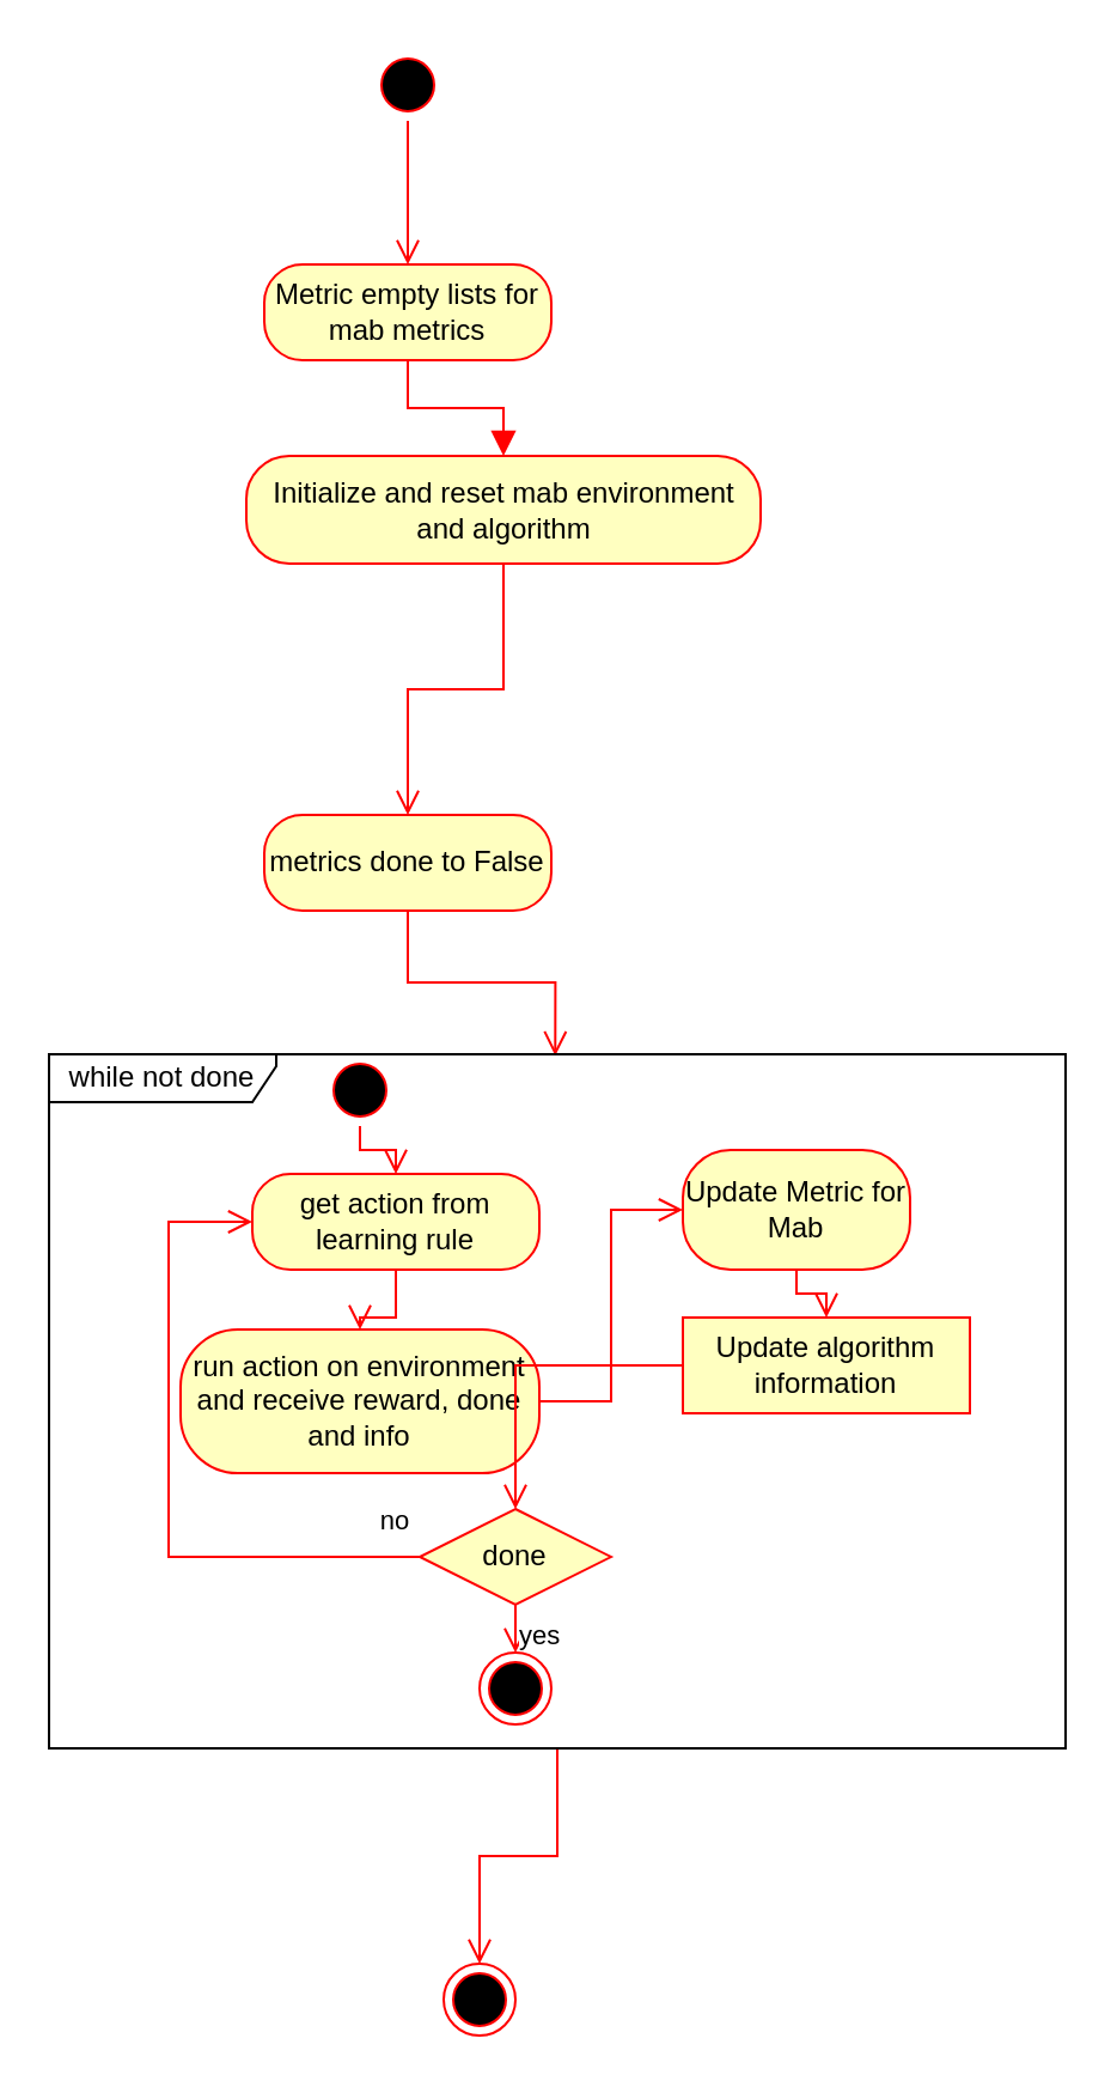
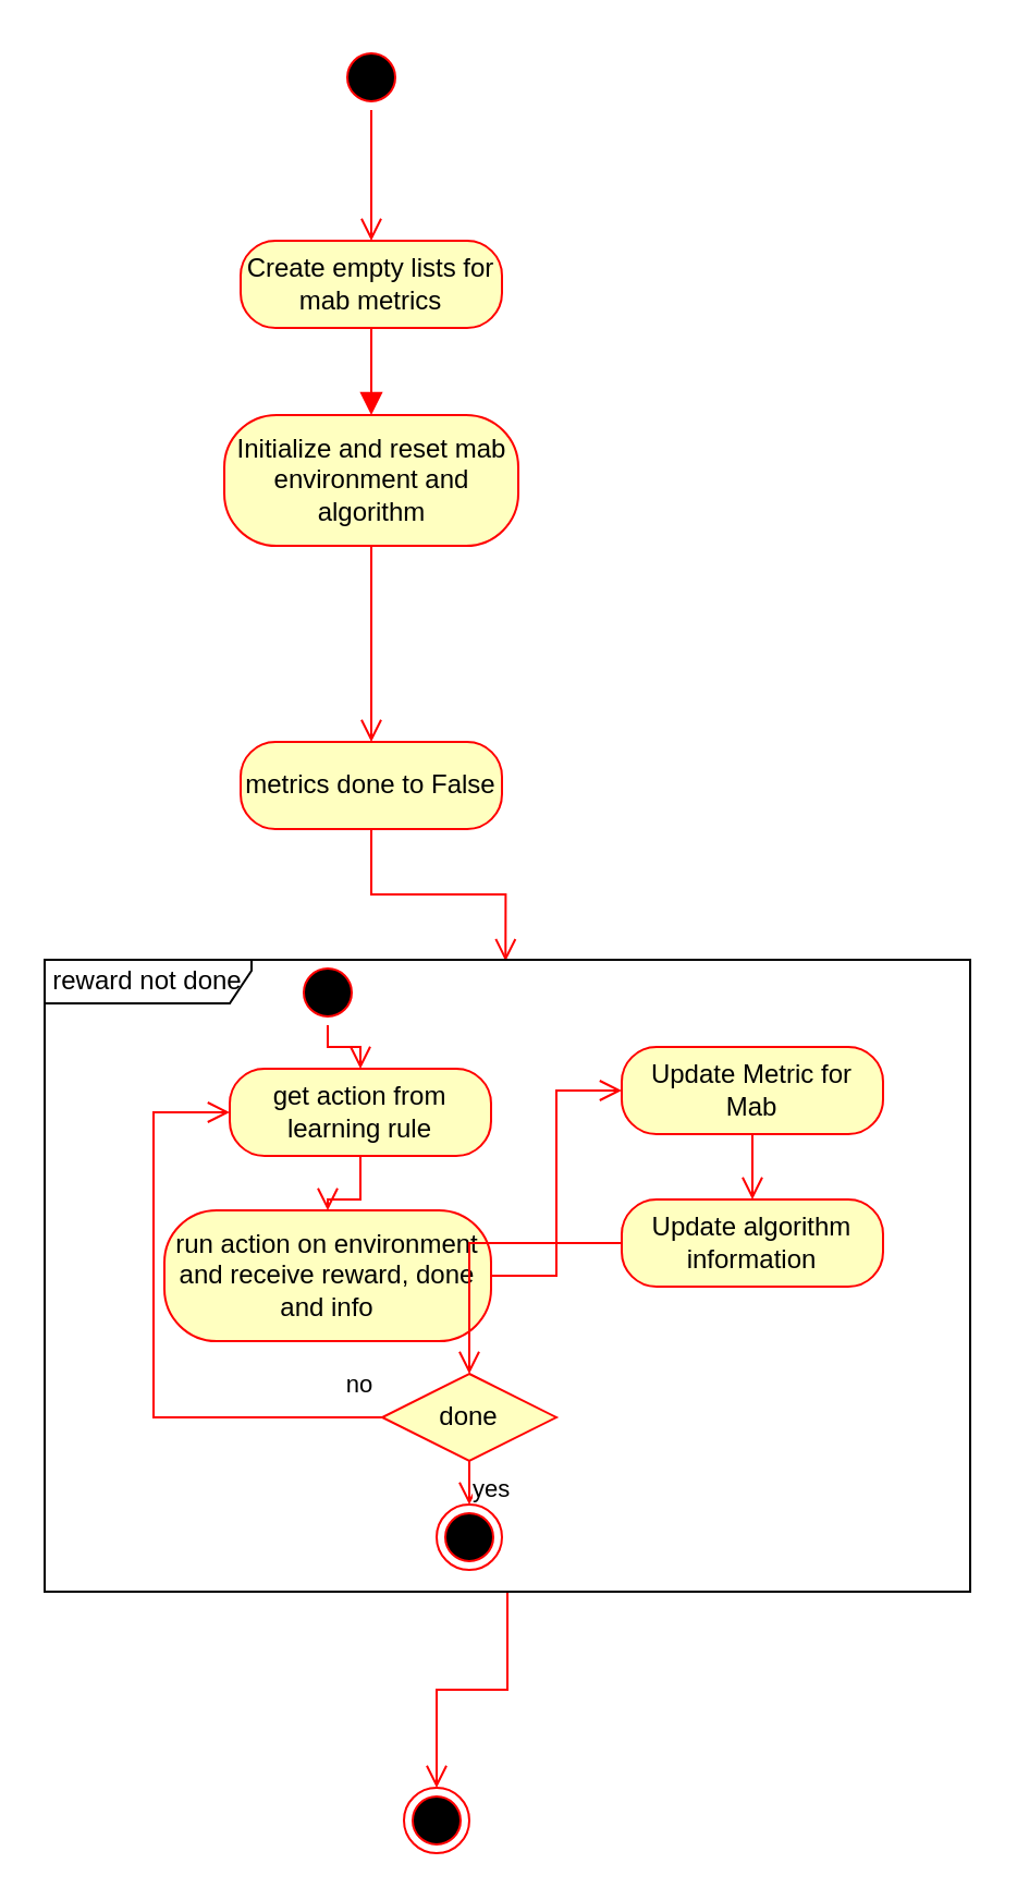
- <mxCell id="4" value="Metric empty lists for mab metrics" style="rounded=1;whiteSpace=wrap;html=1;arcSize=40;fontColor=#000000;fillColor=#ffffc0;strokeColor=#ff0000;" vertex="1" parent="1"><mxGeometry x="110" y="110" width="120" height="40" as="geometry" /></mxCell>
+ <mxCell id="4" value="Create empty lists for mab metrics" style="rounded=1;whiteSpace=wrap;html=1;arcSize=40;fontColor=#000000;fillColor=#ffffc0;strokeColor=#ff0000;" vertex="1" parent="1"><mxGeometry x="110" y="110" width="120" height="40" as="geometry" /></mxCell>
- <mxCell id="6" value="Initialize and reset mab environment and algorithm" style="rounded=1;whiteSpace=wrap;html=1;arcSize=40;fontColor=#000000;fillColor=#ffffc0;strokeColor=#ff0000;" vertex="1" parent="1"><mxGeometry x="102.5" y="190" width="215" height="45" as="geometry" /></mxCell>
+ <mxCell id="6" value="Initialize and reset mab environment and algorithm" style="rounded=1;whiteSpace=wrap;html=1;arcSize=40;fontColor=#000000;fillColor=#ffffc0;strokeColor=#ff0000;" vertex="1" parent="1"><mxGeometry x="102.5" y="190" width="135" height="60" as="geometry" /></mxCell>
- <mxCell id="11" value="while not done" style="shape=umlFrame;whiteSpace=wrap;html=1;pointerEvents=0;width=95;height=20;" vertex="1" parent="1"><mxGeometry x="20" y="440" width="425" height="290" as="geometry" /></mxCell>
+ <mxCell id="11" value="reward not done" style="shape=umlFrame;whiteSpace=wrap;html=1;pointerEvents=0;width=95;height=20;" vertex="1" parent="1"><mxGeometry x="20" y="440" width="425" height="290" as="geometry" /></mxCell>
- <mxCell id="18" value="Update Metric for Mab" style="rounded=1;whiteSpace=wrap;html=1;arcSize=40;fontColor=#000000;fillColor=#ffffc0;strokeColor=#ff0000;" vertex="1" parent="1"><mxGeometry x="285" y="480" width="95" height="50" as="geometry" /></mxCell>
+ <mxCell id="18" value="Update Metric for Mab" style="rounded=1;whiteSpace=wrap;html=1;arcSize=40;fontColor=#000000;fillColor=#ffffc0;strokeColor=#ff0000;" vertex="1" parent="1"><mxGeometry x="285" y="480" width="120" height="40" as="geometry" /></mxCell>
- <mxCell id="21" value="Update algorithm information" style="whiteSpace=wrap;html=1;arcSize=40;fontColor=#000000;fillColor=#ffffc0;strokeColor=#ff0000;rounded=0;" vertex="1" parent="1"><mxGeometry x="285" y="550" width="120" height="40" as="geometry" /></mxCell>
+ <mxCell id="21" value="Update algorithm information" style="rounded=1;whiteSpace=wrap;html=1;arcSize=40;fontColor=#000000;fillColor=#ffffc0;strokeColor=#ff0000;" vertex="1" parent="1"><mxGeometry x="285" y="550" width="120" height="40" as="geometry" /></mxCell>
